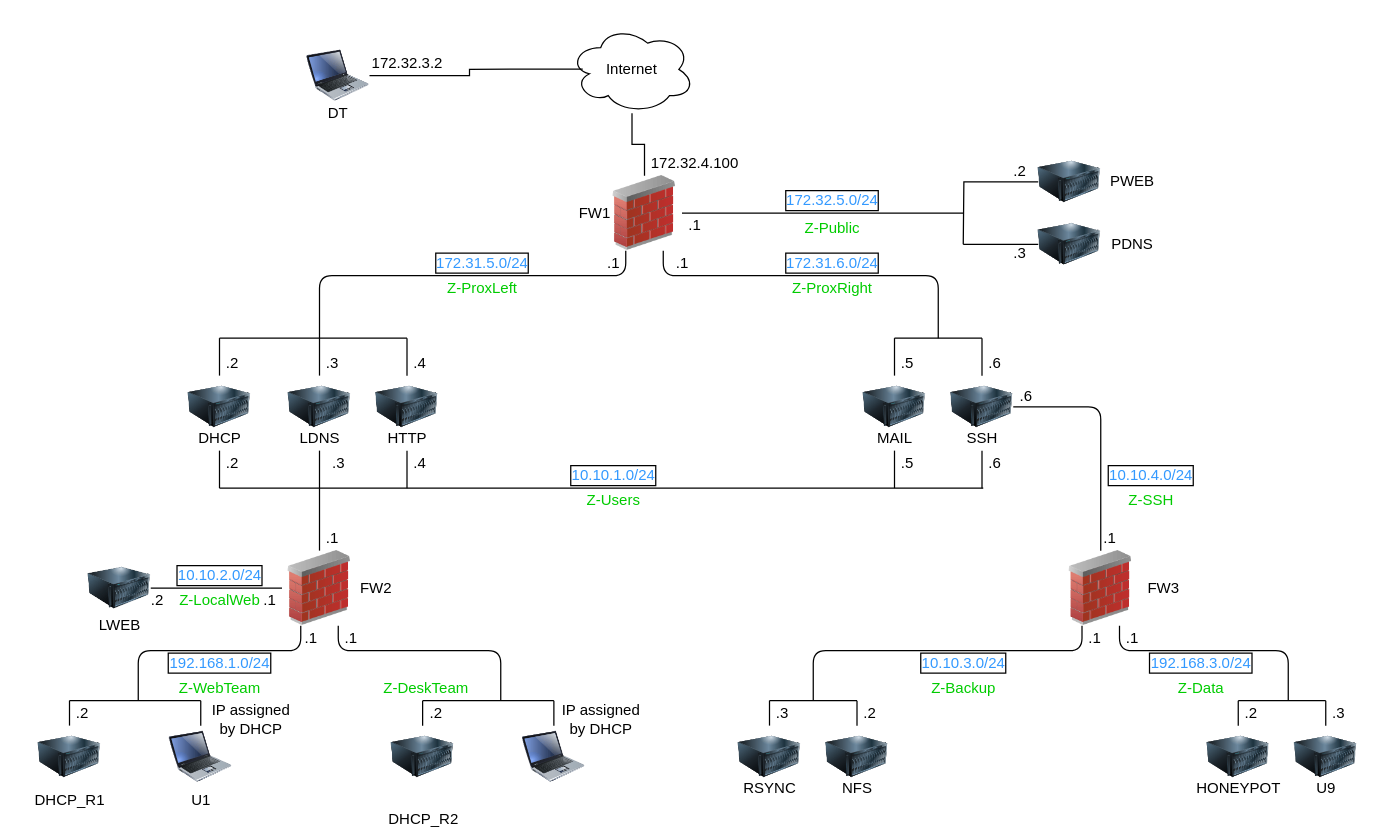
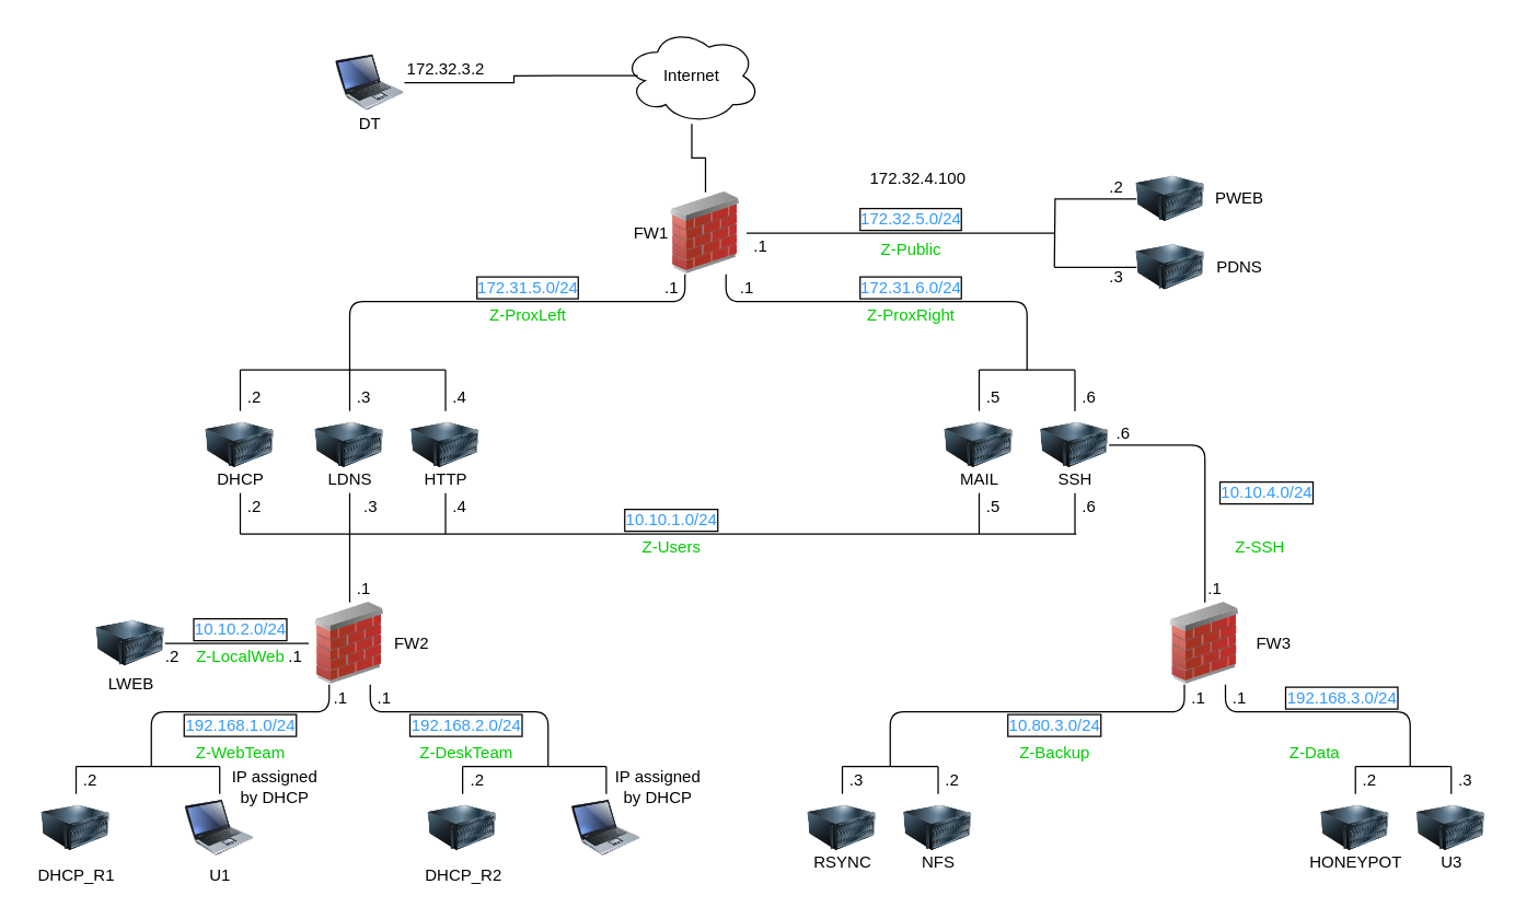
- <mxCell id="10" value="172.32.4.100" style="text;html=1;align=center;verticalAlign=middle;resizable=0;points=[];autosize=1;" parent="1" vertex="1"><mxGeometry x="510" y="120" width="90" height="20" as="geometry" /></mxCell>
+ <mxCell id="10" value="172.32.4.100" style="text;html=1;align=center;verticalAlign=middle;resizable=0;points=[];autosize=1;" parent="1" vertex="1"><mxGeometry x="625" y="120" width="90" height="20" as="geometry" /></mxCell>
- <mxCell id="95" value="&lt;font color=&quot;#3399ff&quot;&gt;10.10.4.0/24&lt;/font&gt;" style="text;html=1;align=center;verticalAlign=middle;resizable=0;points=[];autosize=1;labelBorderColor=#000000;" parent="1" vertex="1"><mxGeometry x="880" y="370" width="80" height="20" as="geometry" /></mxCell>
+ <mxCell id="95" value="&lt;font color=&quot;#3399ff&quot;&gt;10.10.4.0/24&lt;/font&gt;" style="text;html=1;align=center;verticalAlign=middle;resizable=0;points=[];autosize=1;labelBorderColor=#000000;" parent="1" vertex="1"><mxGeometry x="885" y="350" width="80" height="20" as="geometry" /></mxCell>
+ <mxCell id="91" value="&lt;font color=&quot;#3399ff&quot;&gt;192.168.2.0/24&lt;/font&gt;" style="text;html=1;align=center;verticalAlign=middle;resizable=0;points=[];autosize=1;labelBorderColor=#000000;" parent="1" vertex="1"><mxGeometry x="290" y="520" width="100" height="20" as="geometry" /></mxCell>
- <mxCell id="105" value="&lt;font color=&quot;#3399ff&quot;&gt;10.10.3.0/24&lt;/font&gt;" style="text;html=1;align=center;verticalAlign=middle;resizable=0;points=[];autosize=1;labelBorderColor=#000000;" parent="1" vertex="1"><mxGeometry x="730" y="520" width="80" height="20" as="geometry" /></mxCell>
+ <mxCell id="105" value="&lt;font color=&quot;#3399ff&quot;&gt;10.80.3.0/24&lt;/font&gt;" style="text;html=1;align=center;verticalAlign=middle;resizable=0;points=[];autosize=1;labelBorderColor=#000000;" parent="1" vertex="1"><mxGeometry x="730" y="520" width="80" height="20" as="geometry" /></mxCell>
- <mxCell id="120" value="&lt;font color=&quot;#3399ff&quot;&gt;192.168.3.0/24&lt;/font&gt;" style="text;html=1;align=center;verticalAlign=middle;resizable=0;points=[];autosize=1;labelBorderColor=#000000;" parent="1" vertex="1"><mxGeometry x="910" y="520" width="100" height="20" as="geometry" /></mxCell>
+ <mxCell id="120" value="&lt;font color=&quot;#3399ff&quot;&gt;192.168.3.0/24&lt;/font&gt;" style="text;html=1;align=center;verticalAlign=middle;resizable=0;points=[];autosize=1;labelBorderColor=#000000;" parent="1" vertex="1"><mxGeometry x="930" y="500" width="100" height="20" as="geometry" /></mxCell>
- <mxCell id="116" value="U9" style="text;html=1;align=center;verticalAlign=middle;resizable=0;points=[];autosize=1;" parent="1" vertex="1"><mxGeometry x="1045" y="620" width="30" height="20" as="geometry" /></mxCell>
+ <mxCell id="116" value="U3" style="text;html=1;align=center;verticalAlign=middle;resizable=0;points=[];autosize=1;" parent="1" vertex="1"><mxGeometry x="1045" y="620" width="30" height="20" as="geometry" /></mxCell>
- <mxCell id="87" value="DHCP_R2" style="text;html=1;align=center;verticalAlign=middle;resizable=0;points=[];autosize=1;" parent="1" vertex="1"><mxGeometry x="302.5" y="645" width="70" height="20" as="geometry" /></mxCell>
+ <mxCell id="87" value="DHCP_R2" style="text;html=1;align=center;verticalAlign=middle;resizable=0;points=[];autosize=1;" parent="1" vertex="1"><mxGeometry x="302.5" y="630" width="70" height="20" as="geometry" /></mxCell>
